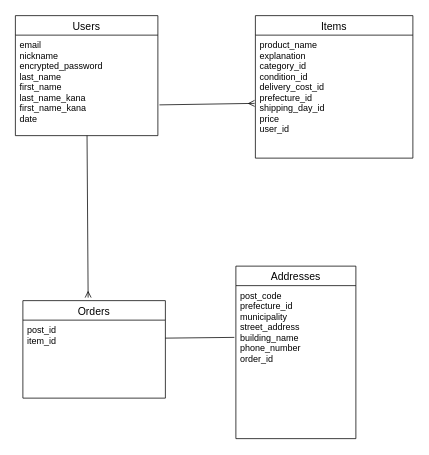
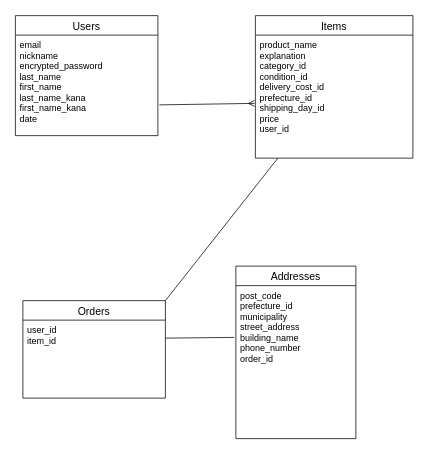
- <mxCell id="2" style="edgeStyle=none;html=1;entryX=0.458;entryY=-0.031;entryDx=0;entryDy=0;entryPerimeter=0;endArrow=ERmany;endFill=0;" parent="1" source="3" target="8" edge="1"><mxGeometry relative="1" as="geometry"><mxPoint x="115" y="320" as="targetPoint" /></mxGeometry></mxCell>
+ <mxCell id="5" style="edgeStyle=none;html=1;entryX=1;entryY=0;entryDx=0;entryDy=0;startArrow=none;startFill=0;endArrow=none;endFill=0;" parent="1" source="6" target="8" edge="1"><mxGeometry relative="1" as="geometry" /></mxCell>
- <mxCell id="9" value="post_id&#10;item_id" style="text;strokeColor=none;fillColor=none;spacingLeft=4;spacingRight=4;overflow=hidden;rotatable=0;points=[[0,0.5],[1,0.5]];portConstraint=eastwest;fontSize=12;" parent="8" vertex="1"><mxGeometry y="26" width="190" height="104" as="geometry" /></mxCell>
+ <mxCell id="9" value="user_id&#10;item_id" style="text;strokeColor=none;fillColor=none;spacingLeft=4;spacingRight=4;overflow=hidden;rotatable=0;points=[[0,0.5],[1,0.5]];portConstraint=eastwest;fontSize=12;" parent="8" vertex="1"><mxGeometry y="26" width="190" height="104" as="geometry" /></mxCell>
